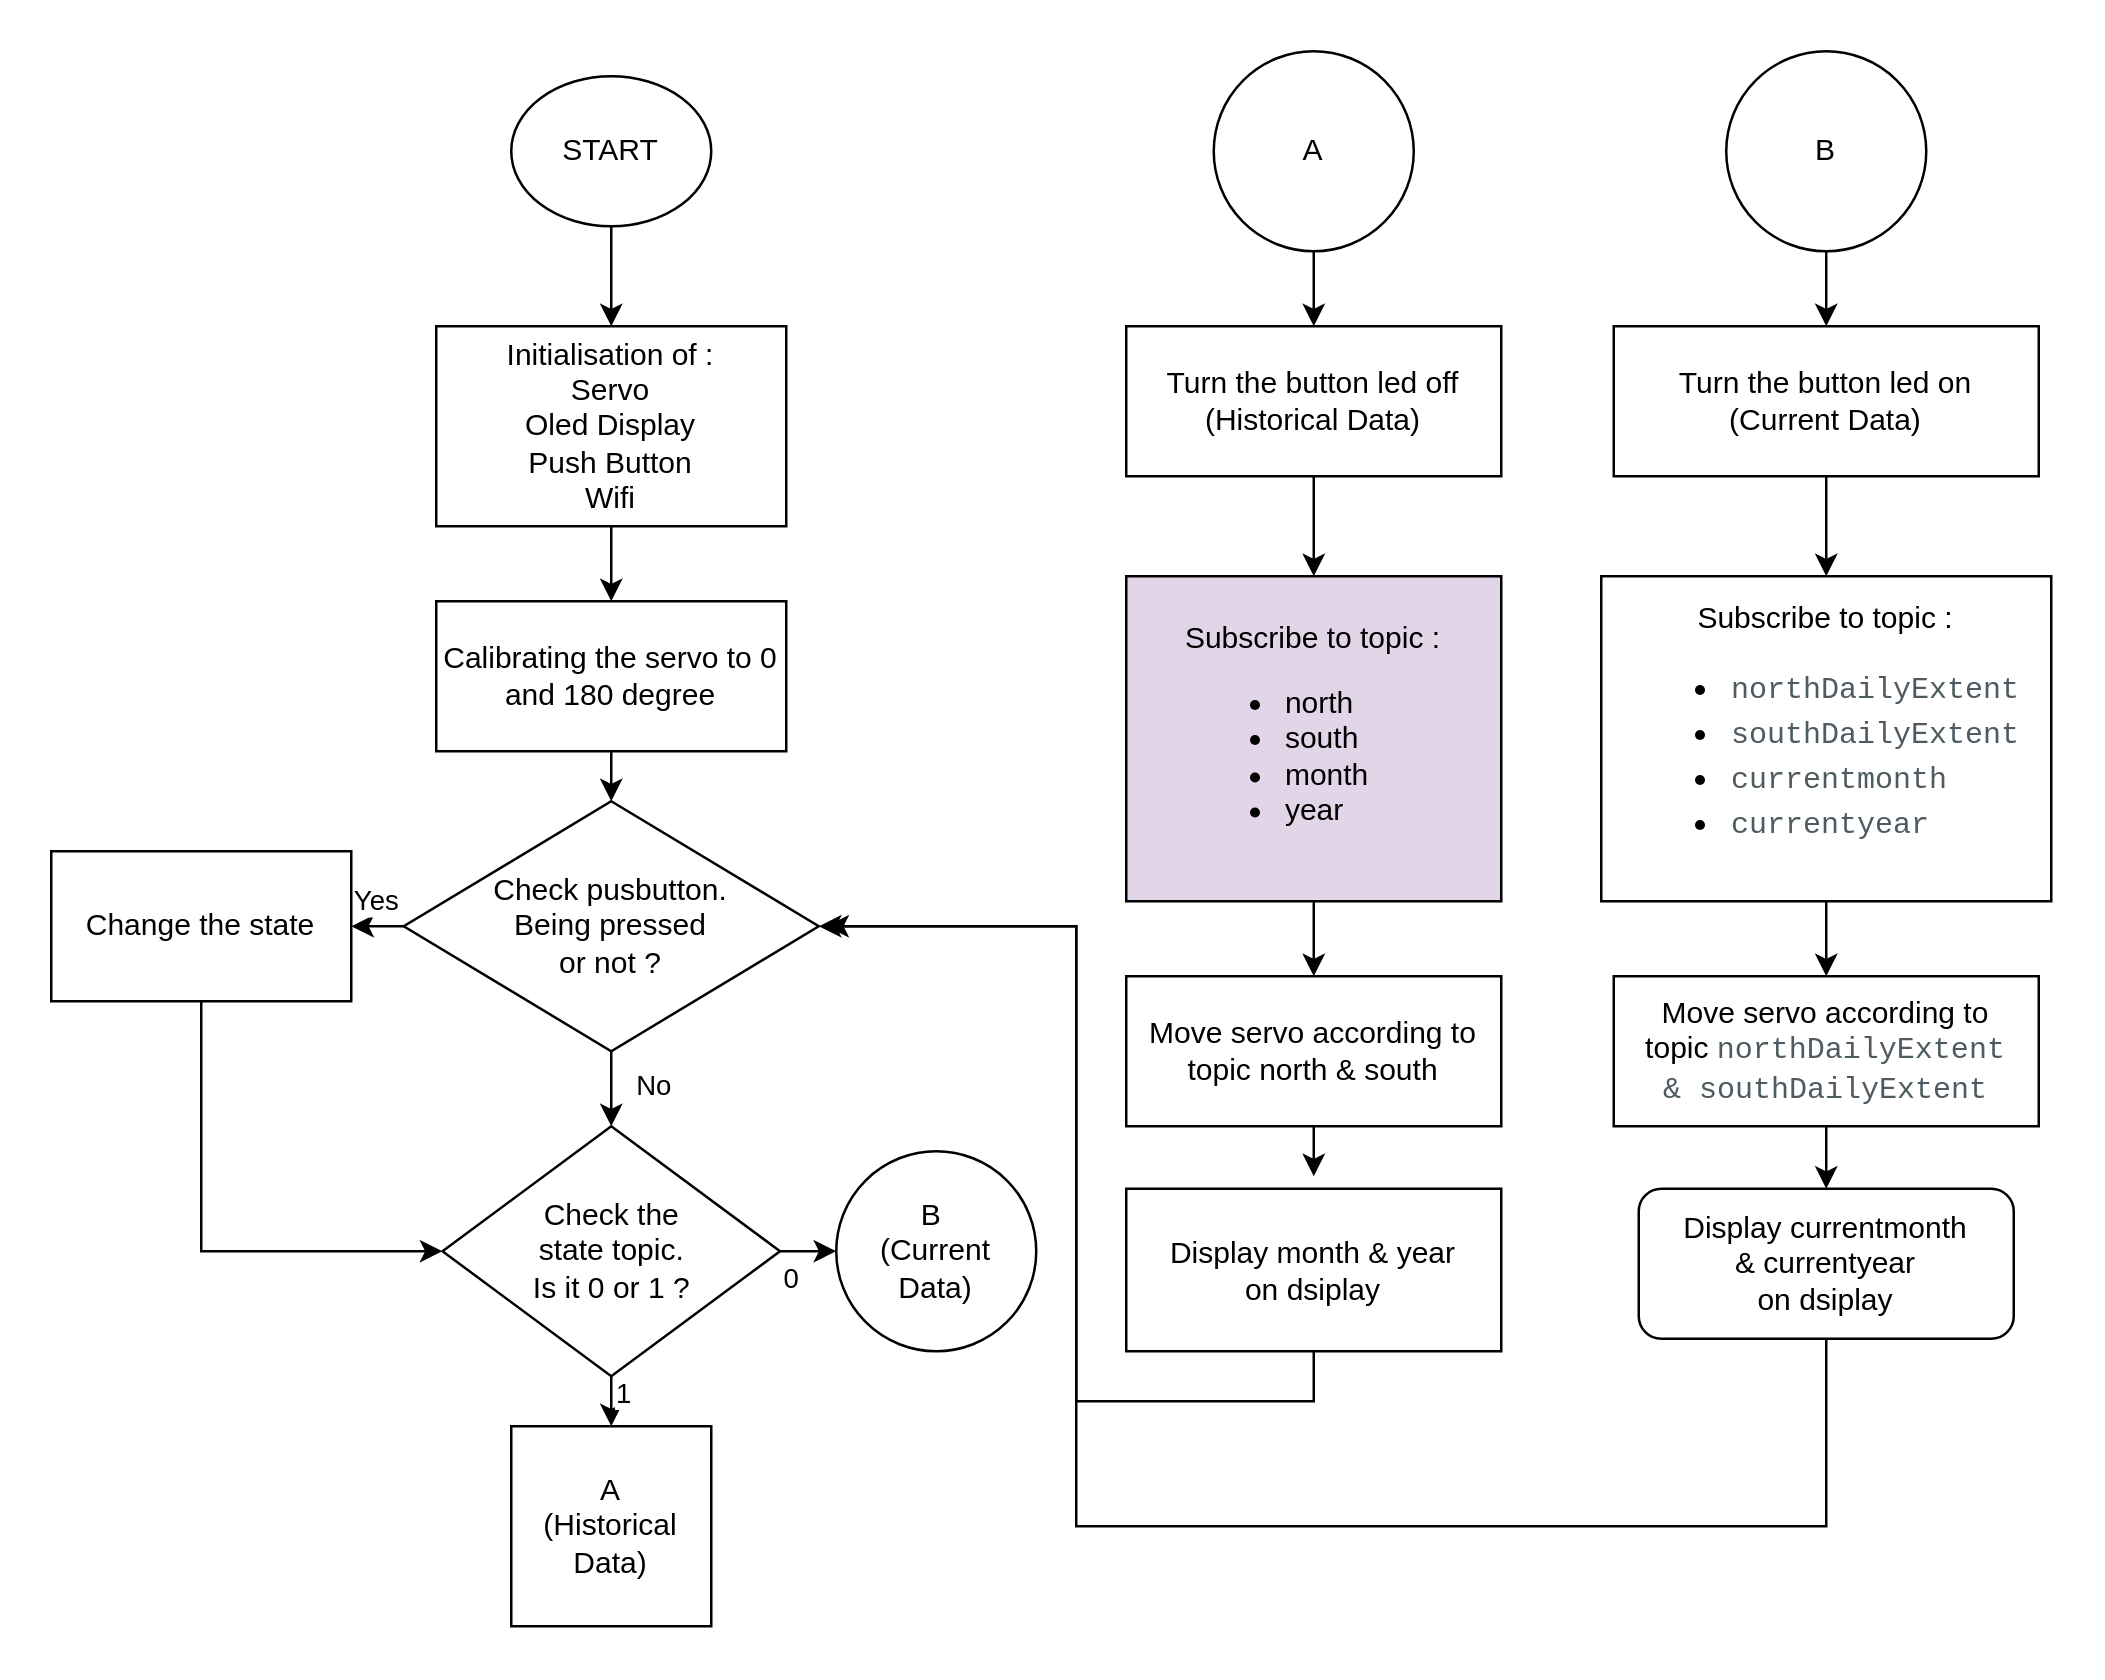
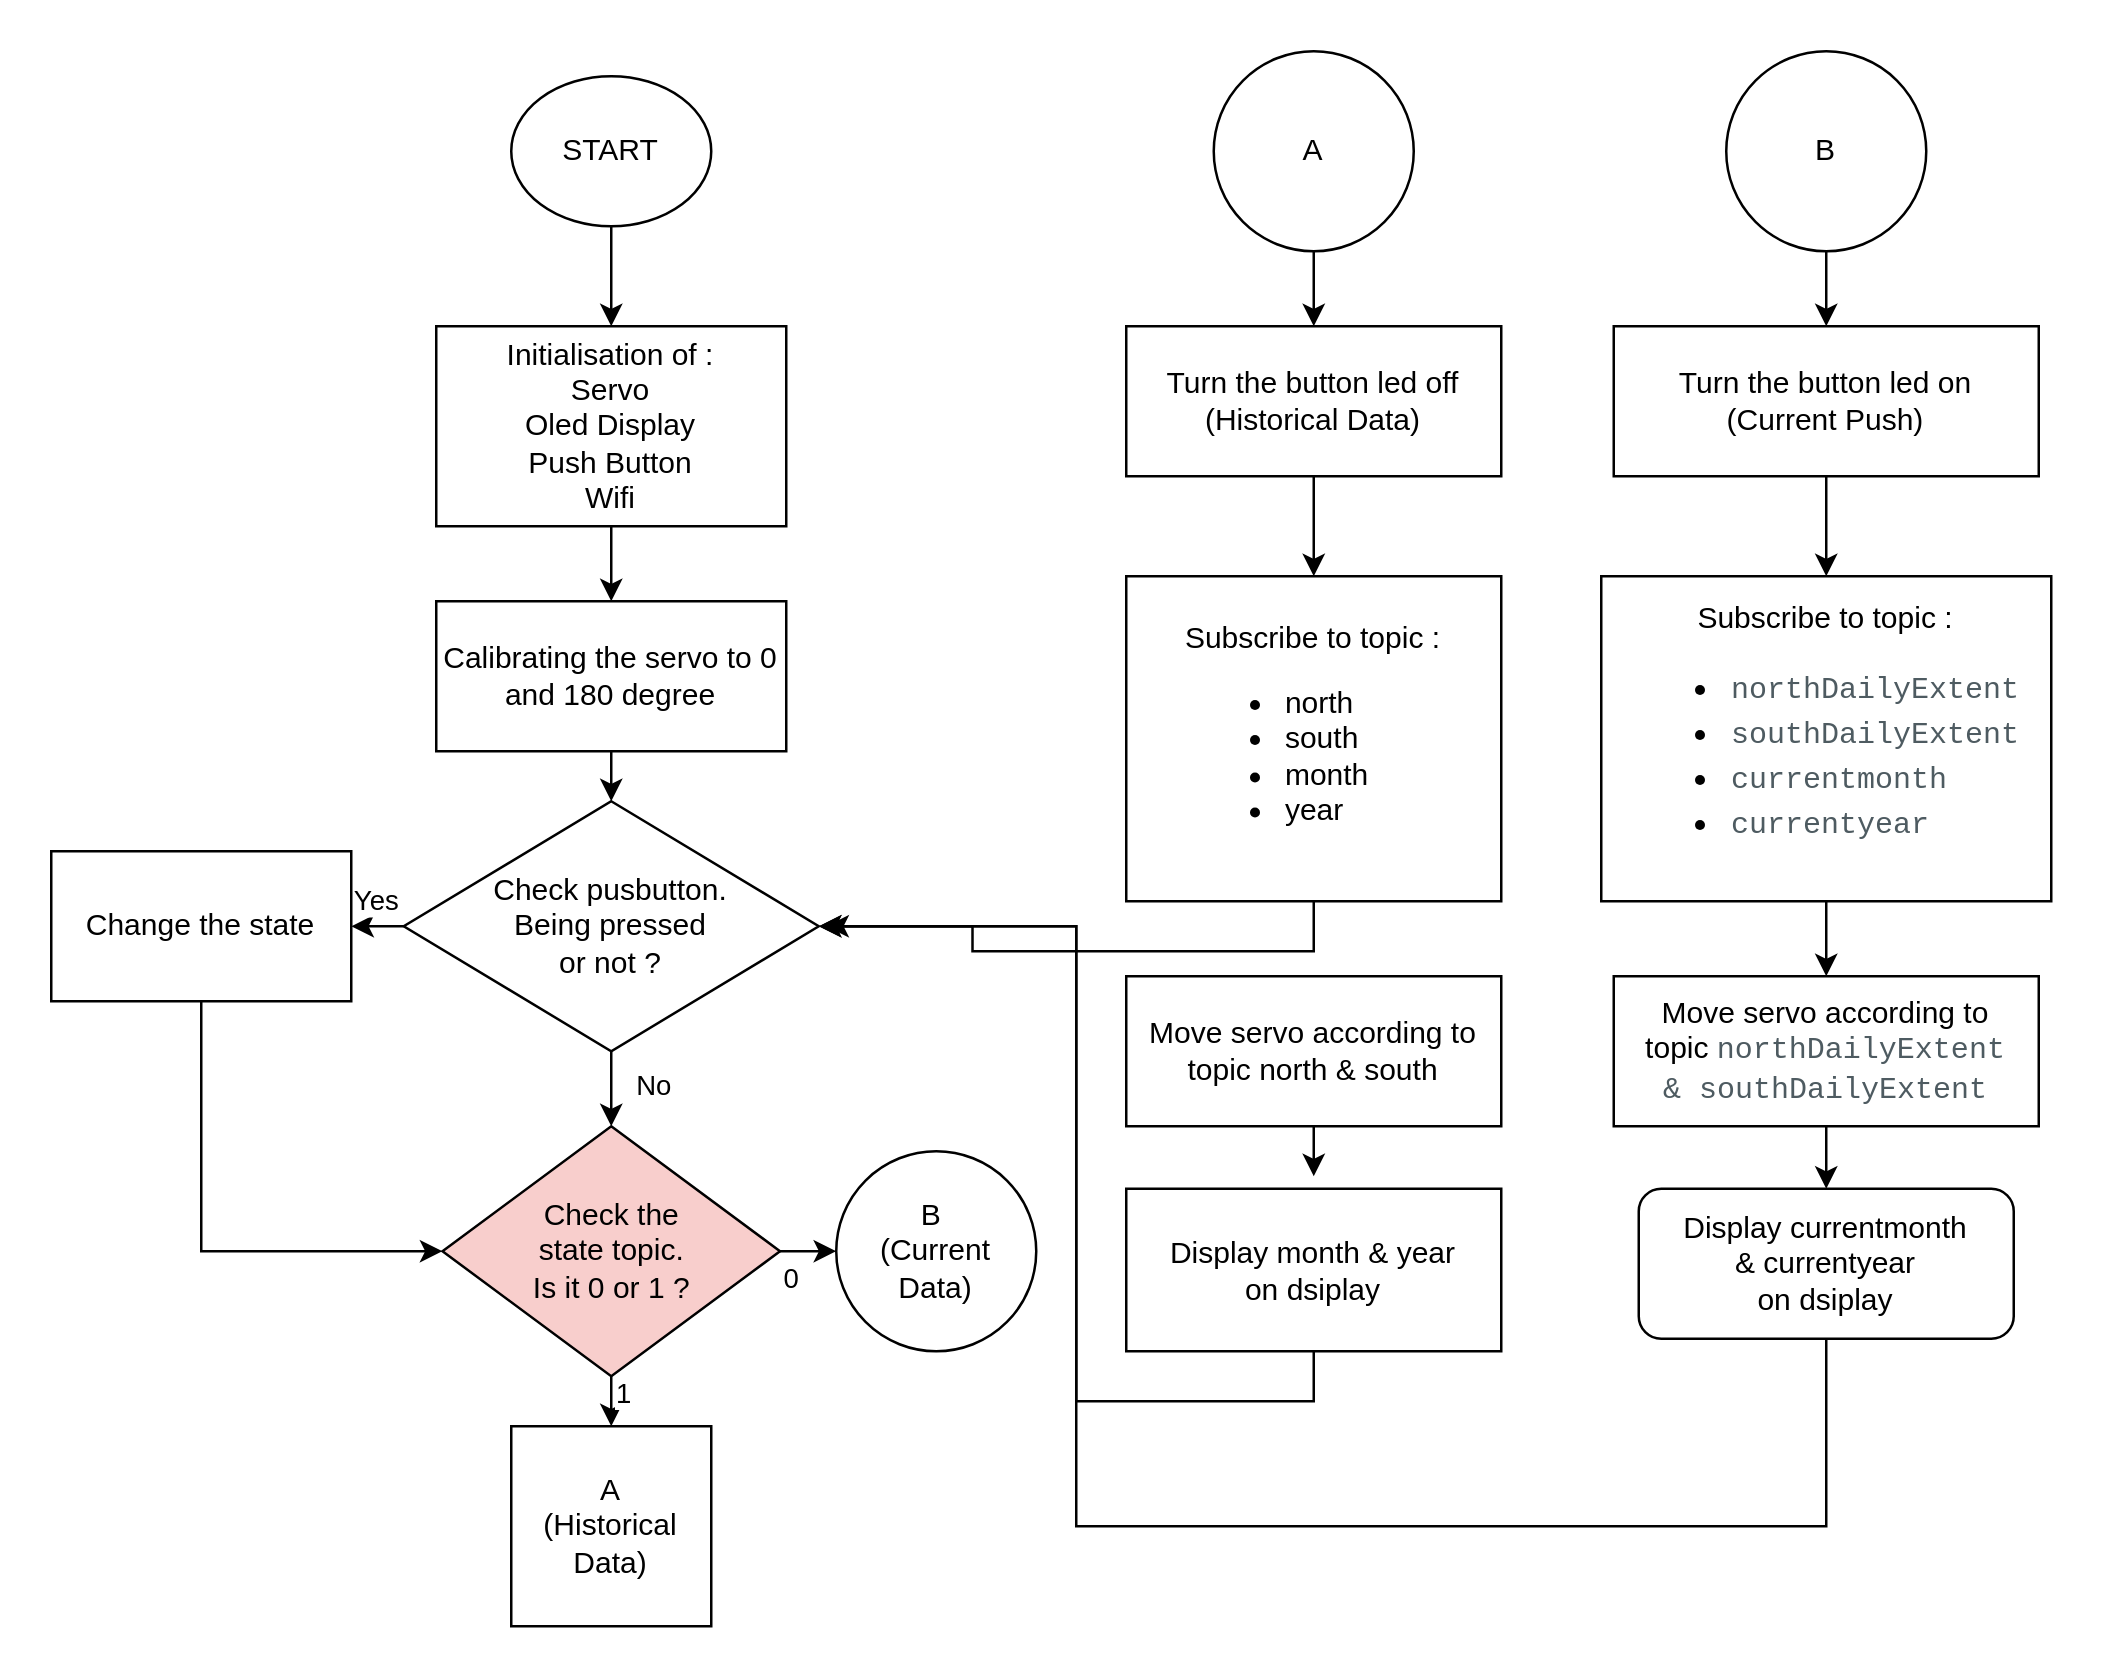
- <mxCell id="20" value="Turn the button led on&lt;br&gt;(Current Data)" style="rounded=0;whiteSpace=wrap;html=1;" vertex="1" parent="1"><mxGeometry x="645" y="130" width="170" height="60" as="geometry" /></mxCell>
+ <mxCell id="20" value="Turn the button led on&lt;br&gt;(Current Push)" style="rounded=0;whiteSpace=wrap;html=1;" vertex="1" parent="1"><mxGeometry x="645" y="130" width="170" height="60" as="geometry" /></mxCell>
- <mxCell id="16" value="Subscribe to topic :&lt;br&gt;&lt;ul&gt;&lt;li style=&quot;text-align: left;&quot;&gt;north&lt;/li&gt;&lt;li style=&quot;text-align: left;&quot;&gt;south&lt;/li&gt;&lt;li style=&quot;text-align: left;&quot;&gt;month&lt;/li&gt;&lt;li style=&quot;text-align: left;&quot;&gt;year&lt;/li&gt;&lt;/ul&gt;" style="rounded=0;whiteSpace=wrap;html=1;fillColor=#e1d5e7;" vertex="1" parent="1"><mxGeometry x="450" y="230" width="150" height="130" as="geometry" /></mxCell>
+ <mxCell id="16" value="Subscribe to topic :&lt;br&gt;&lt;ul&gt;&lt;li style=&quot;text-align: left;&quot;&gt;north&lt;/li&gt;&lt;li style=&quot;text-align: left;&quot;&gt;south&lt;/li&gt;&lt;li style=&quot;text-align: left;&quot;&gt;month&lt;/li&gt;&lt;li style=&quot;text-align: left;&quot;&gt;year&lt;/li&gt;&lt;/ul&gt;" style="rounded=0;whiteSpace=wrap;html=1;" vertex="1" parent="1"><mxGeometry x="450" y="230" width="150" height="130" as="geometry" /></mxCell>
- <mxCell id="15" style="edgeStyle=orthogonalEdgeStyle;rounded=0;orthogonalLoop=1;jettySize=auto;html=1;exitX=0.5;exitY=1;exitDx=0;exitDy=0;entryX=0.5;entryY=0;entryDx=0;entryDy=0;" edge="1" parent="1" source="16" target="18"><mxGeometry relative="1" as="geometry" /></mxCell>
+ <mxCell id="15" style="edgeStyle=orthogonalEdgeStyle;rounded=0;orthogonalLoop=1;jettySize=auto;html=1;exitX=0.5;exitY=1;exitDx=0;exitDy=0;" edge="1" parent="1" source="16" target="38"><mxGeometry relative="1" as="geometry" /></mxCell>
- <mxCell id="12" value="Check the &lt;br&gt;state topic. &lt;br&gt;Is it 0 or 1 ?" style="rhombus;whiteSpace=wrap;html=1;" vertex="1" parent="1"><mxGeometry x="176.5" y="450" width="135" height="100" as="geometry" /></mxCell>
+ <mxCell id="12" value="Check the &lt;br&gt;state topic. &lt;br&gt;Is it 0 or 1 ?" style="rhombus;whiteSpace=wrap;html=1;fillColor=#f8cecc;" vertex="1" parent="1"><mxGeometry x="176.5" y="450" width="135" height="100" as="geometry" /></mxCell>
